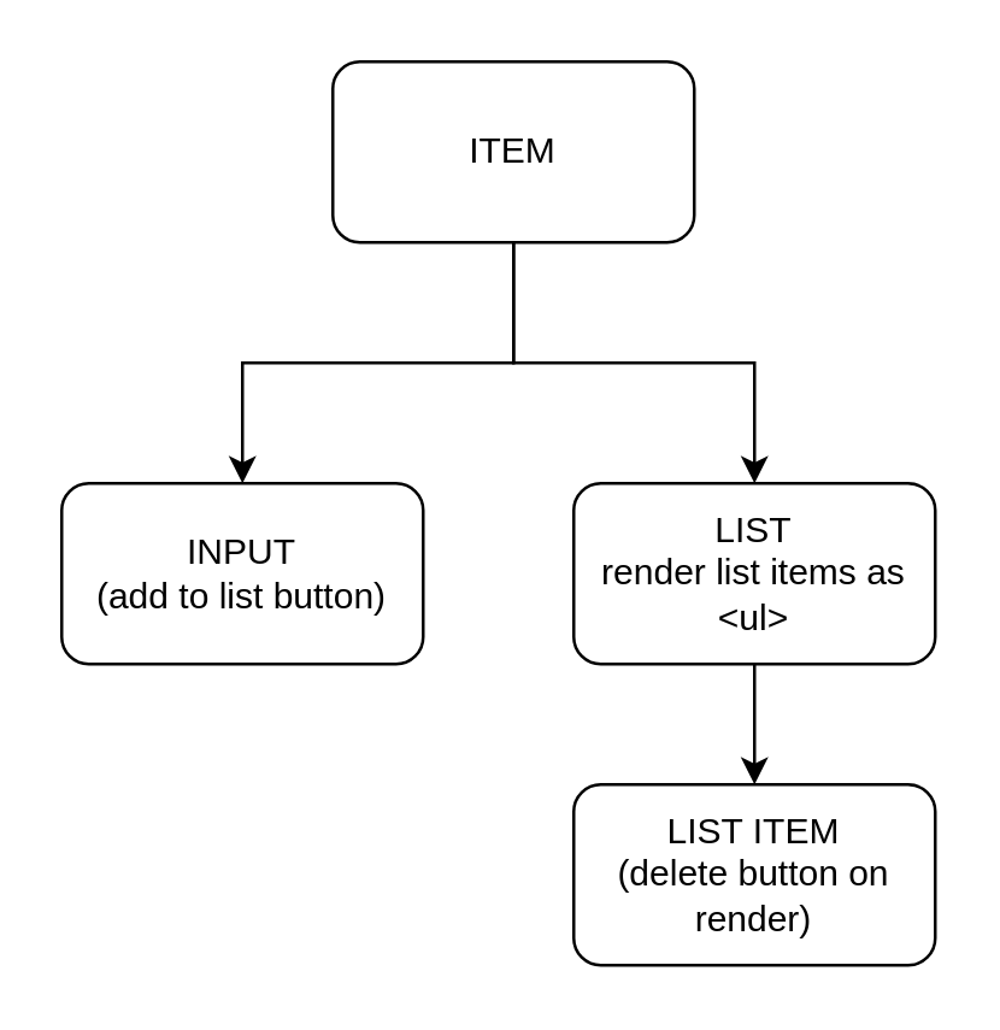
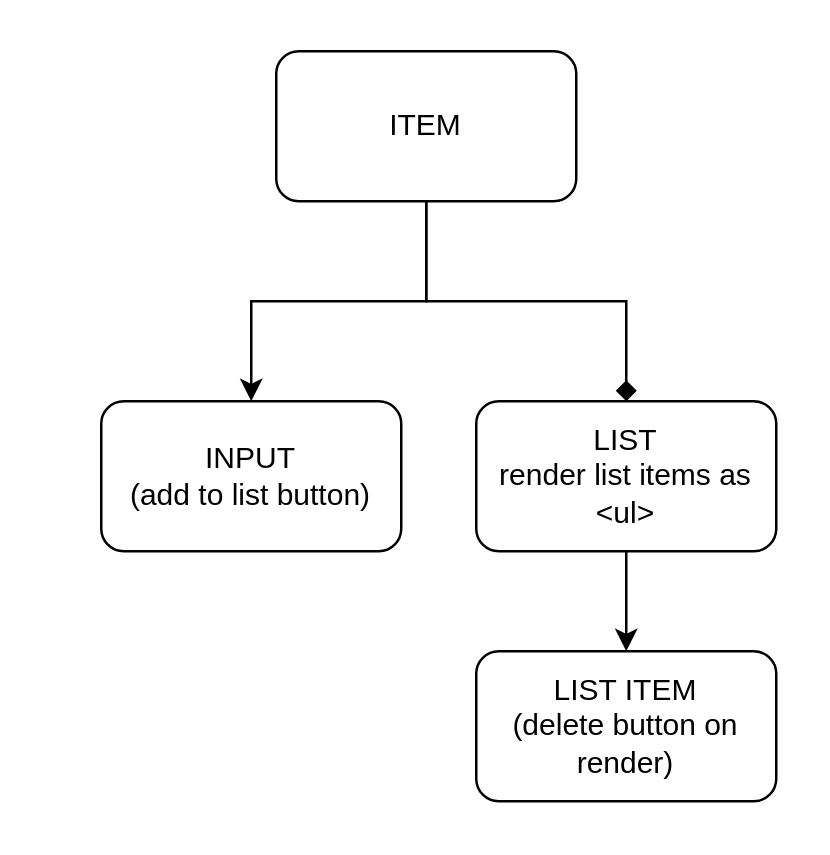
- <mxCell id="3" style="edgeStyle=orthogonalEdgeStyle;rounded=0;orthogonalLoop=1;jettySize=auto;html=1;exitX=0.5;exitY=1;exitDx=0;exitDy=0;entryX=0.5;entryY=0;entryDx=0;entryDy=0;" edge="1" parent="1" source="4" target="7"><mxGeometry relative="1" as="geometry" /></mxCell>
+ <mxCell id="3" style="edgeStyle=orthogonalEdgeStyle;rounded=0;orthogonalLoop=1;jettySize=auto;html=1;exitX=0.5;exitY=1;exitDx=0;exitDy=0;entryX=0.5;entryY=0;entryDx=0;entryDy=0;endArrow=diamond;" edge="1" parent="1" source="4" target="7"><mxGeometry relative="1" as="geometry" /></mxCell>
- <mxCell id="5" value="INPUT&lt;br&gt;(add to list button)" style="rounded=1;whiteSpace=wrap;html=1;" vertex="1" parent="1"><mxGeometry x="20" y="160" width="120" height="60" as="geometry" /></mxCell>
+ <mxCell id="5" value="INPUT&lt;br&gt;(add to list button)" style="rounded=1;whiteSpace=wrap;html=1;" vertex="1" parent="1"><mxGeometry x="40" y="160" width="120" height="60" as="geometry" /></mxCell>
